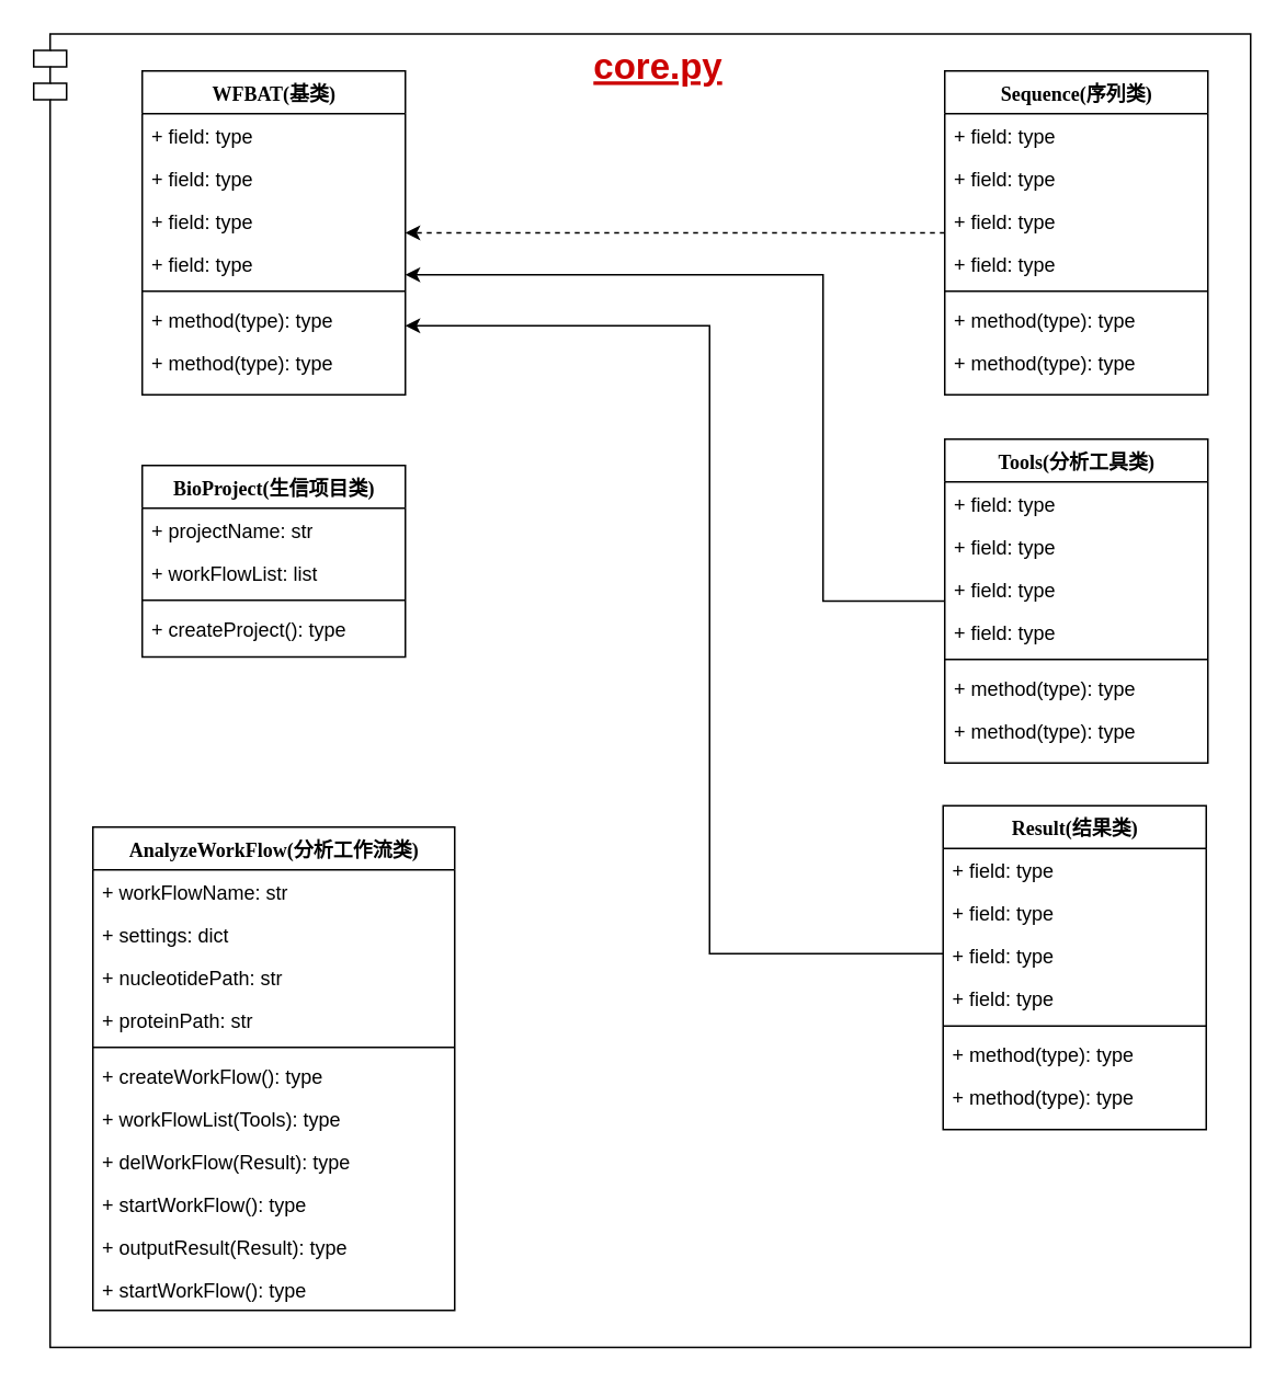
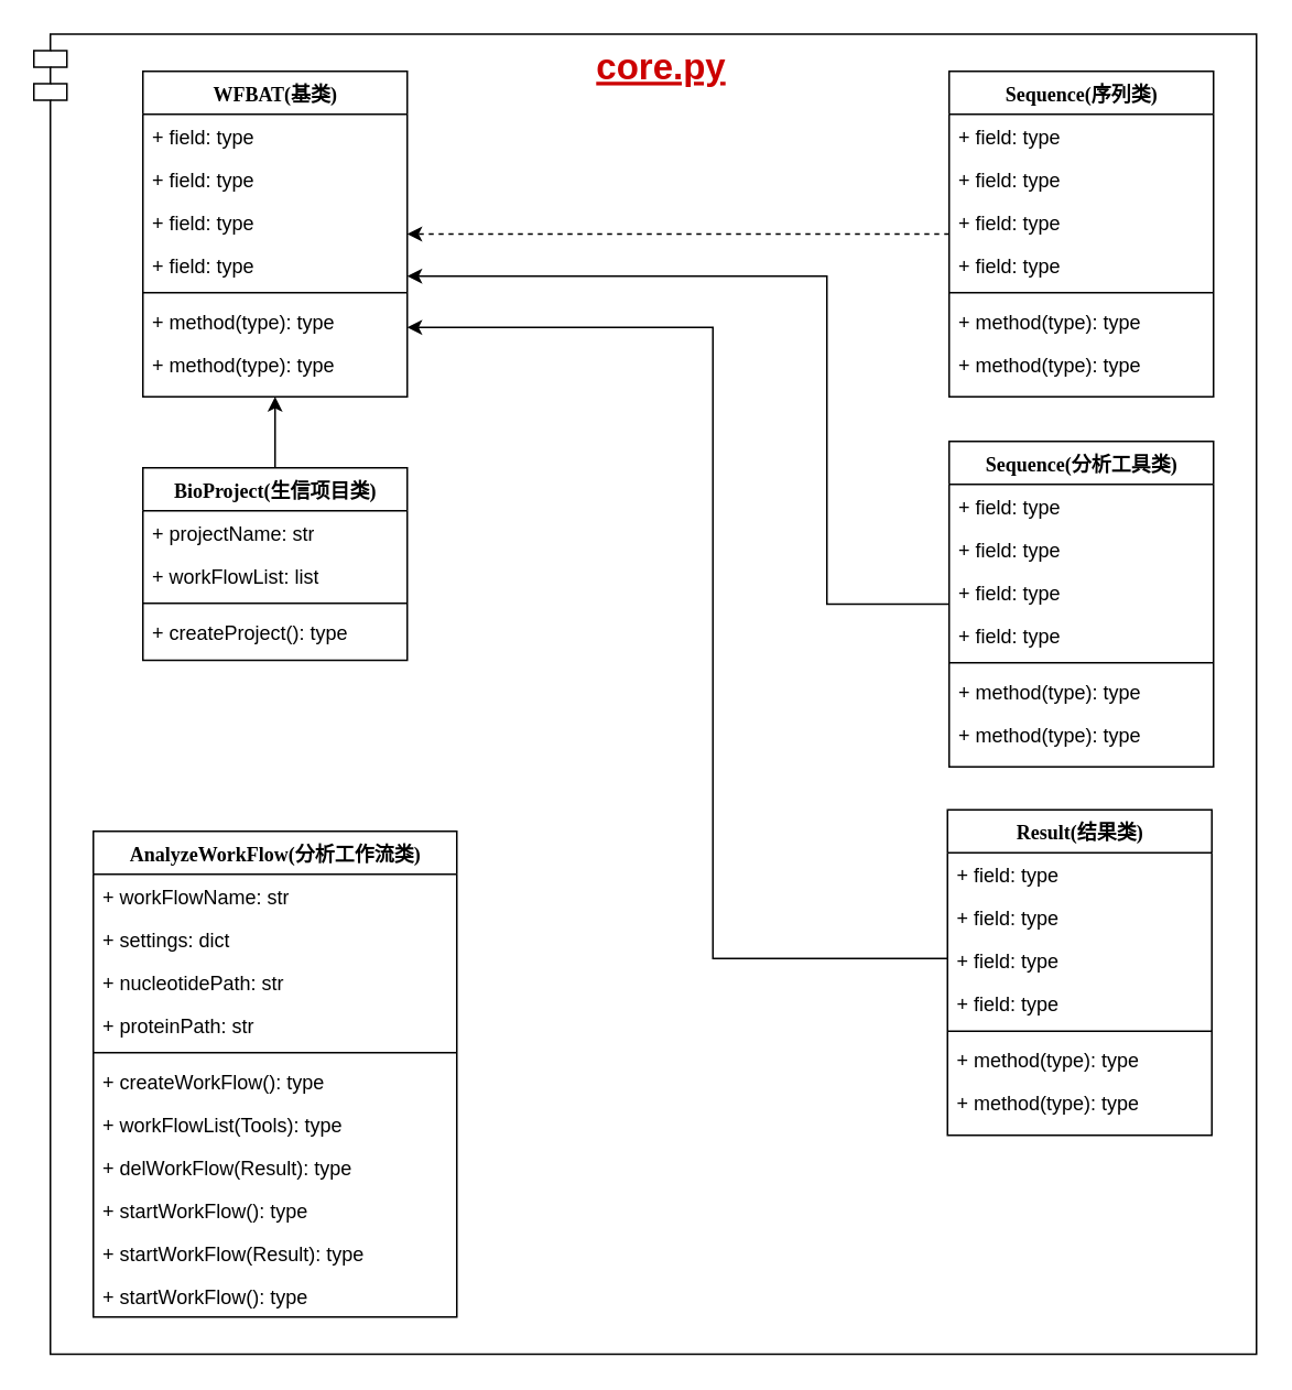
+ <mxCell id="28" value="" style="edgeStyle=segmentEdgeStyle;endArrow=classic;html=1;rounded=0;exitX=0.5;exitY=0;exitDx=0;exitDy=0;entryX=0.5;entryY=1;entryDx=0;entryDy=0;" edge="1" parent="1" source="23" target="3"><mxGeometry x="18" y="16.5" width="50" height="50" as="geometry"><mxPoint x="496" y="462.5" as="sourcePoint" /><mxPoint x="546" y="412.5" as="targetPoint" /></mxGeometry></mxCell>
- <mxCell id="38" value="Tools(分析工具类)" style="swimlane;html=1;fontStyle=1;align=center;verticalAlign=top;childLayout=stackLayout;horizontal=1;startSize=26;horizontalStack=0;resizeParent=1;resizeLast=0;collapsible=1;marginBottom=0;swimlaneFillColor=#ffffff;rounded=0;shadow=0;comic=0;labelBackgroundColor=none;strokeWidth=1;fillColor=none;fontFamily=Verdana;fontSize=12" vertex="1" parent="1"><mxGeometry x="574" y="266.5" width="160" height="197" as="geometry" /></mxCell>
+ <mxCell id="38" value="Sequence(分析工具类)" style="swimlane;html=1;fontStyle=1;align=center;verticalAlign=top;childLayout=stackLayout;horizontal=1;startSize=26;horizontalStack=0;resizeParent=1;resizeLast=0;collapsible=1;marginBottom=0;swimlaneFillColor=#ffffff;rounded=0;shadow=0;comic=0;labelBackgroundColor=none;strokeWidth=1;fillColor=none;fontFamily=Verdana;fontSize=12" vertex="1" parent="1"><mxGeometry x="574" y="266.5" width="160" height="197" as="geometry" /></mxCell>
- <mxCell id="21" value="+ outputResult(Result): type" style="text;html=1;strokeColor=none;fillColor=none;align=left;verticalAlign=top;spacingLeft=4;spacingRight=4;whiteSpace=wrap;overflow=hidden;rotatable=0;points=[[0,0.5],[1,0.5]];portConstraint=eastwest;fontColor=#000000;" vertex="1" parent="11"><mxGeometry y="242" width="220" height="26" as="geometry" /></mxCell>
+ <mxCell id="21" value="+ startWorkFlow(Result): type" style="text;html=1;strokeColor=none;fillColor=none;align=left;verticalAlign=top;spacingLeft=4;spacingRight=4;whiteSpace=wrap;overflow=hidden;rotatable=0;points=[[0,0.5],[1,0.5]];portConstraint=eastwest;fontColor=#000000;" vertex="1" parent="11"><mxGeometry y="242" width="220" height="26" as="geometry" /></mxCell>
